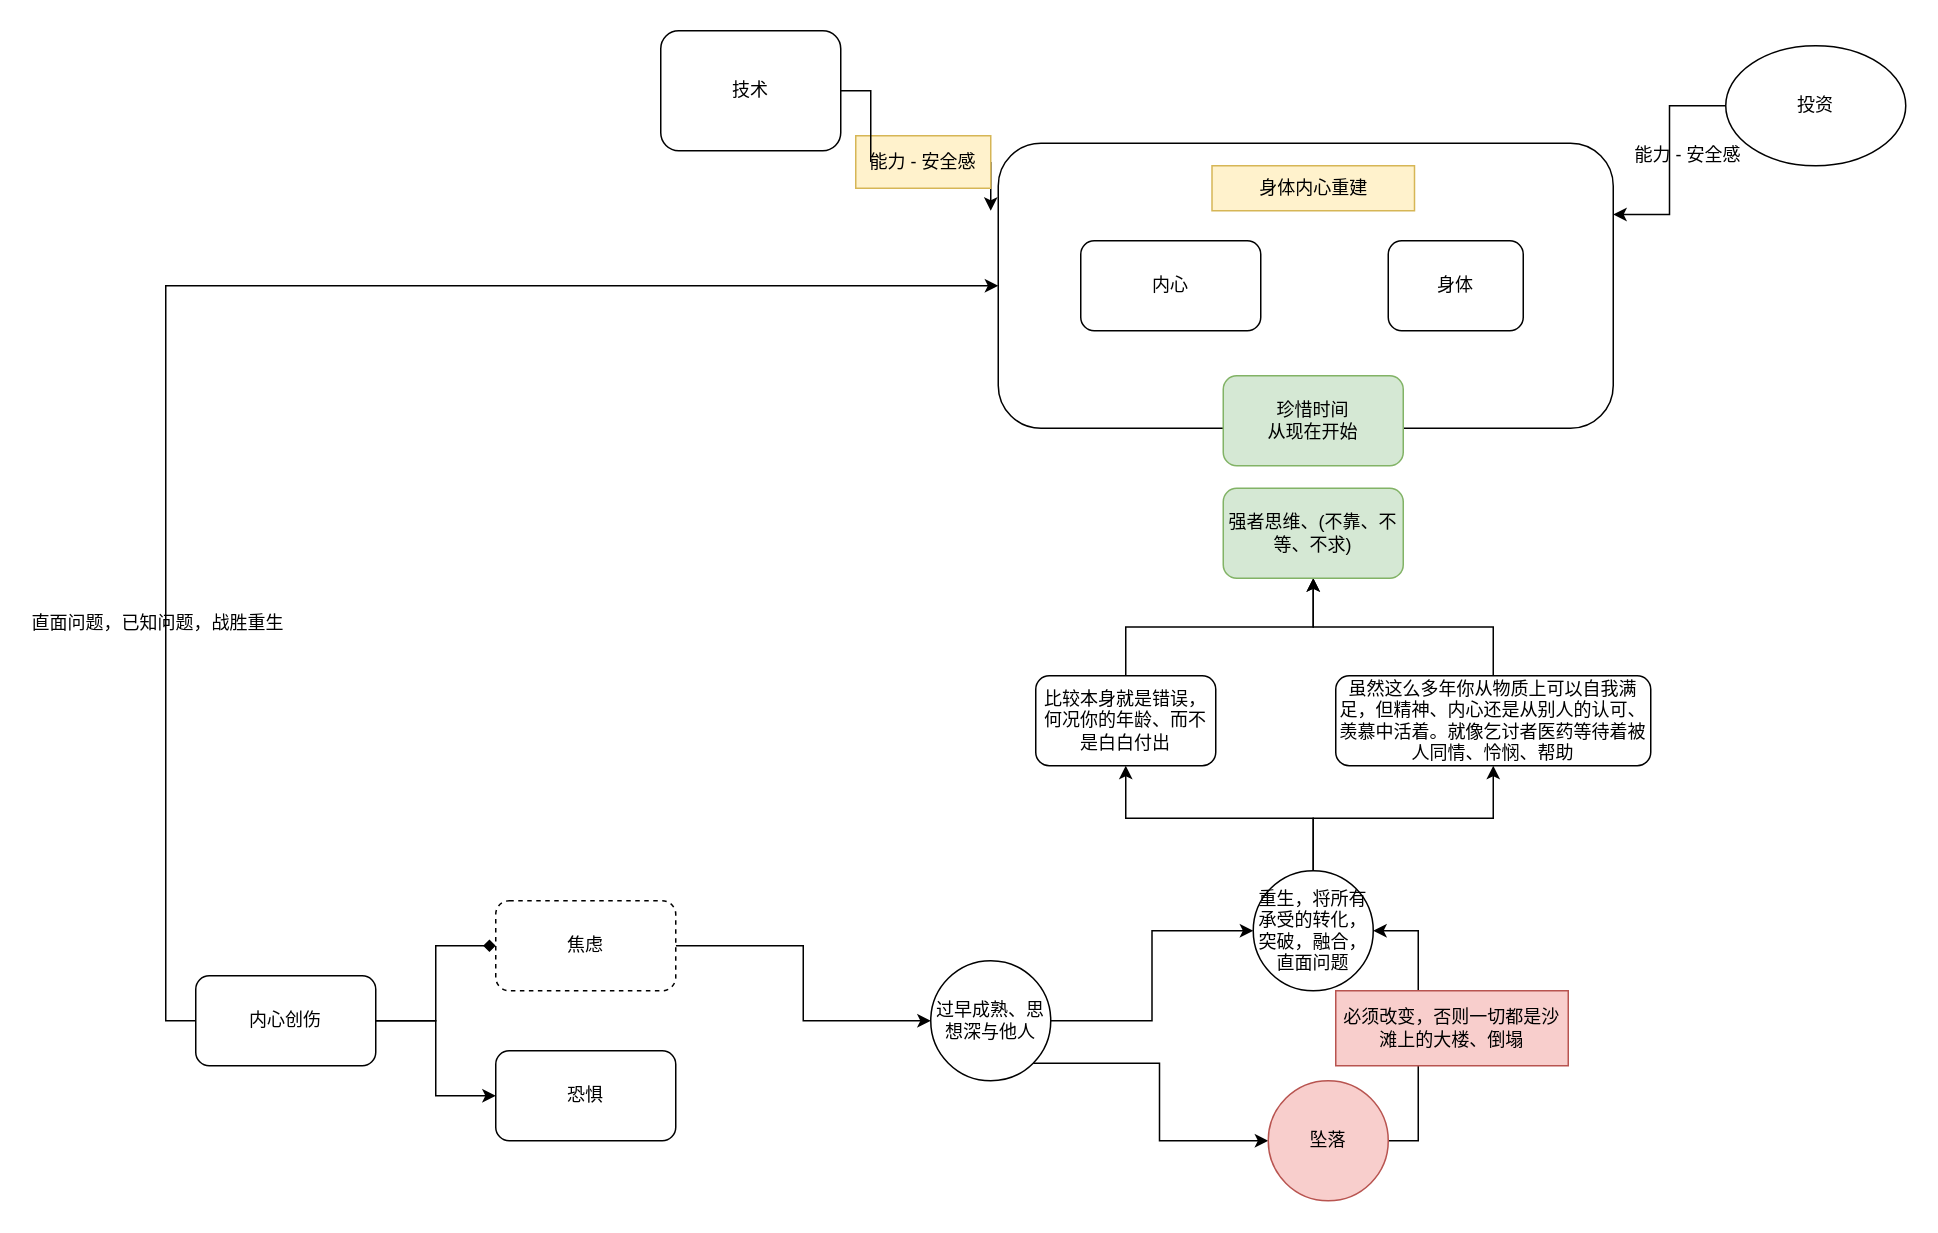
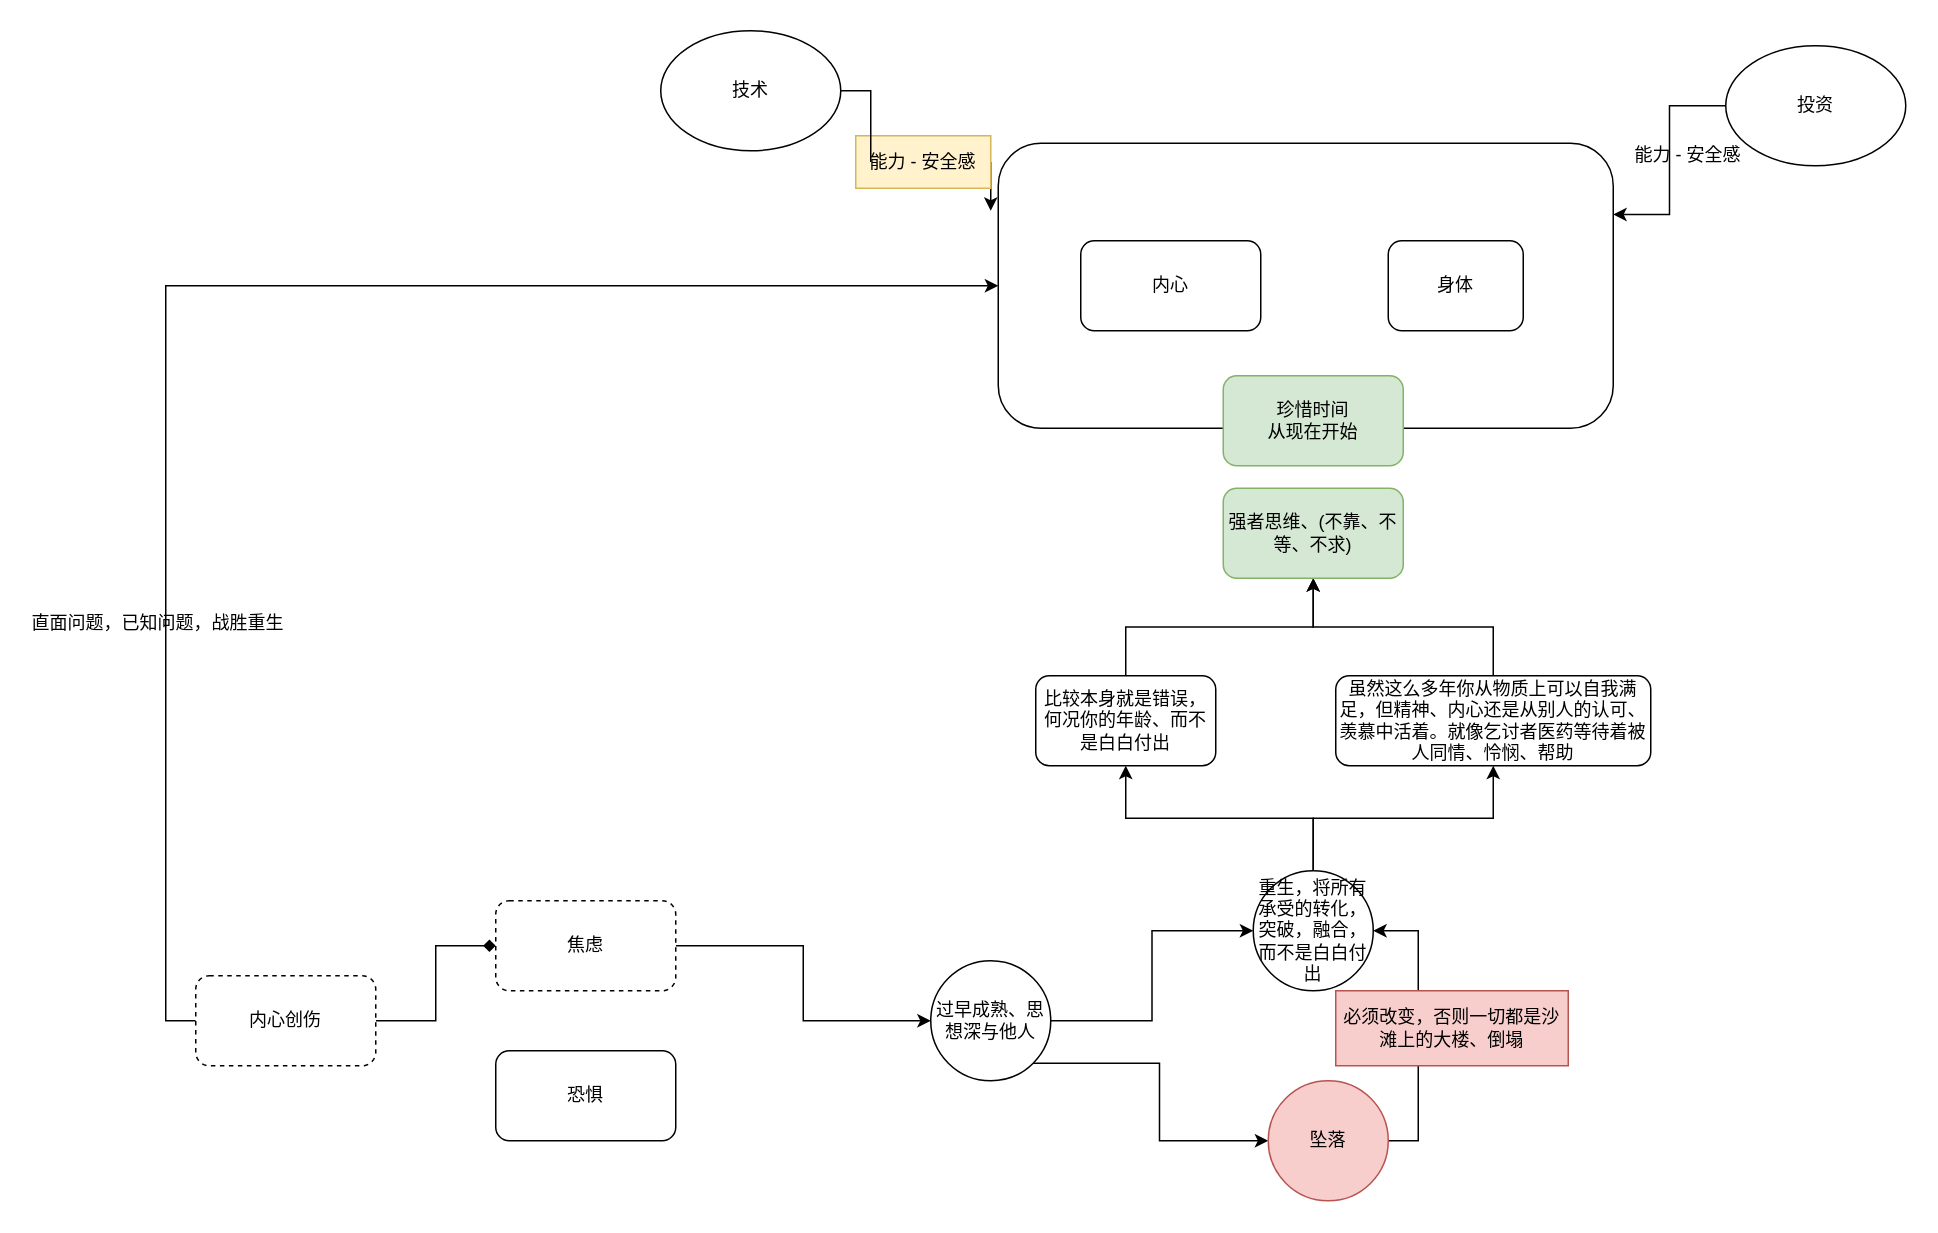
- <mxCell id="28" value="技术" style="whiteSpace=wrap;html=1;rounded=1;" vertex="1" parent="1"><mxGeometry x="440" y="20" width="120" height="80" as="geometry" /></mxCell>
+ <mxCell id="28" value="技术" style="ellipse;whiteSpace=wrap;html=1;" vertex="1" parent="1"><mxGeometry x="440" y="20" width="120" height="80" as="geometry" /></mxCell>
- <mxCell id="26" value="身体内心重建" style="text;html=1;strokeColor=#d6b656;fillColor=#fff2cc;align=center;verticalAlign=middle;whiteSpace=wrap;rounded=0;" vertex="1" parent="1"><mxGeometry x="807.5" y="110" width="135" height="30" as="geometry" /></mxCell>
- <mxCell id="23" value="重生，将所有承受的转化，突破，融合，直面问题" style="ellipse;whiteSpace=wrap;html=1;aspect=fixed;" vertex="1" parent="1"><mxGeometry x="835" y="580" width="80" height="80" as="geometry" /></mxCell>
+ <mxCell id="23" value="重生，将所有承受的转化，突破，融合，而不是白白付出" style="ellipse;whiteSpace=wrap;html=1;aspect=fixed;" vertex="1" parent="1"><mxGeometry x="835" y="580" width="80" height="80" as="geometry" /></mxCell>
- <mxCell id="6" value="内心创伤" style="rounded=1;whiteSpace=wrap;html=1;" vertex="1" parent="1"><mxGeometry x="130" y="650" width="120" height="60" as="geometry" /></mxCell>
+ <mxCell id="6" value="内心创伤" style="rounded=1;whiteSpace=wrap;html=1;dashed=1;" vertex="1" parent="1"><mxGeometry x="130" y="650" width="120" height="60" as="geometry" /></mxCell>
- <mxCell id="4" style="edgeStyle=orthogonalEdgeStyle;rounded=0;orthogonalLoop=1;jettySize=auto;html=1;exitX=1;exitY=0.5;exitDx=0;exitDy=0;entryX=0;entryY=0.5;entryDx=0;entryDy=0;" edge="1" parent="1" source="6" target="9"><mxGeometry relative="1" as="geometry" /></mxCell>
